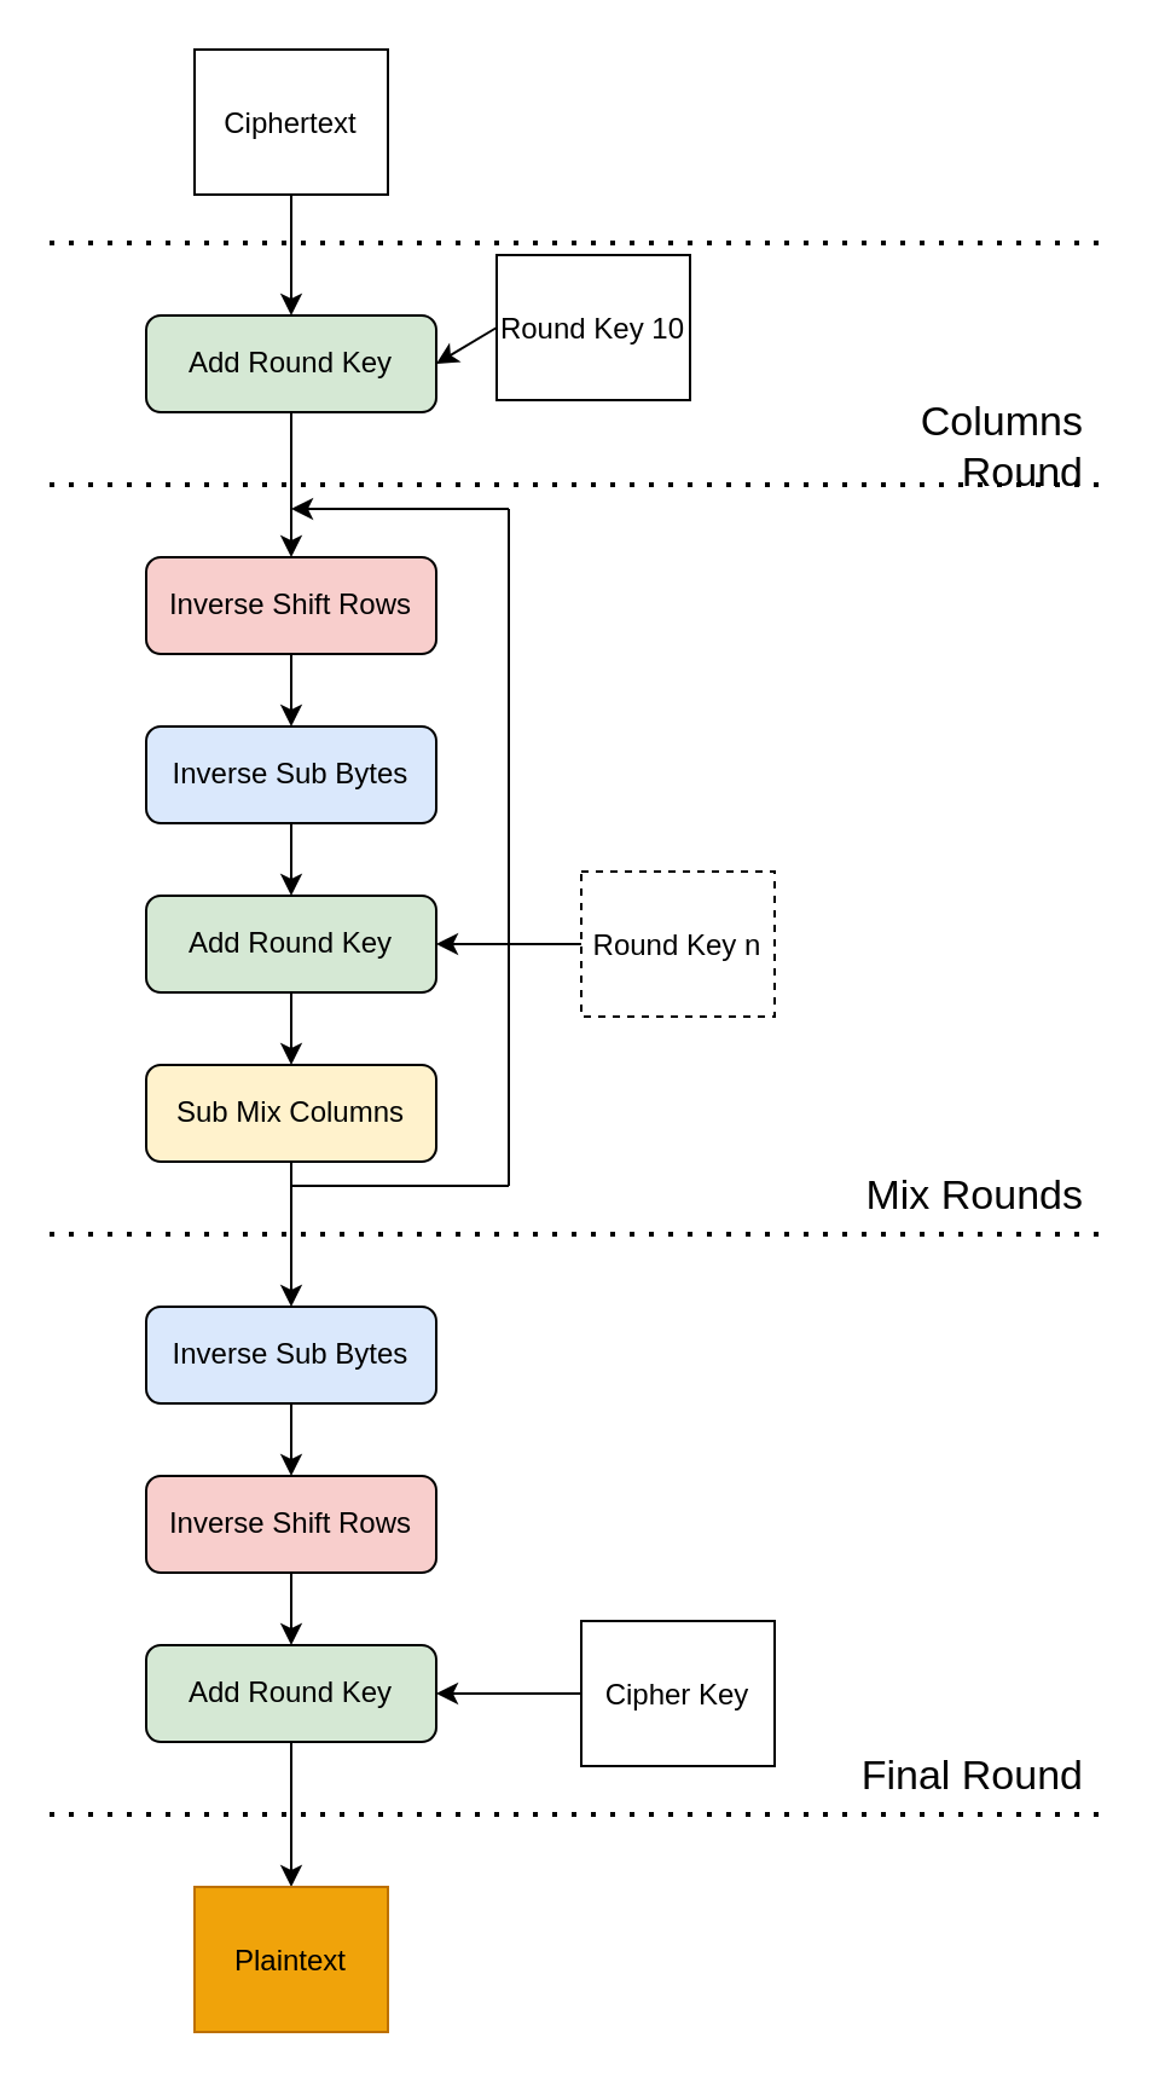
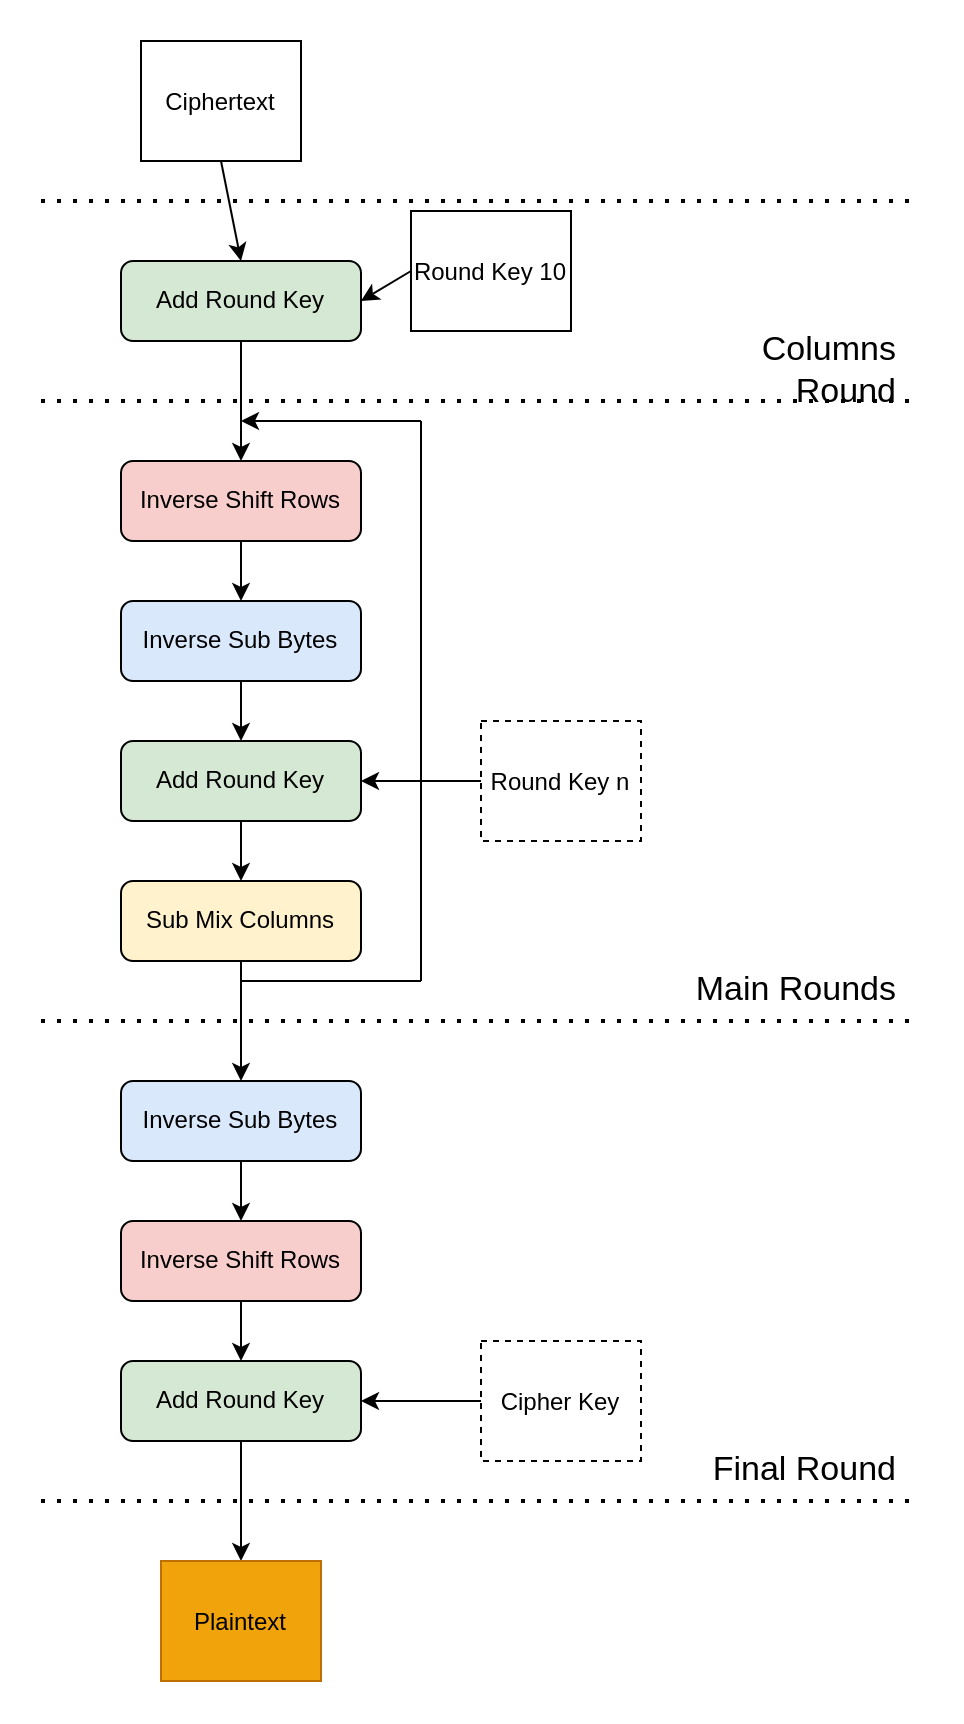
- <mxCell id="31" value="&lt;font style=&quot;font-size: 12px&quot;&gt;Ciphertext&lt;/font&gt;" style="rounded=0;whiteSpace=wrap;html=1;fontSize=17;" parent="1" vertex="1"><mxGeometry x="80" y="20" width="80" height="60" as="geometry" /></mxCell>
+ <mxCell id="31" value="&lt;font style=&quot;font-size: 12px&quot;&gt;Ciphertext&lt;/font&gt;" style="rounded=0;whiteSpace=wrap;html=1;fontSize=17;" parent="1" vertex="1"><mxGeometry x="70" y="20" width="80" height="60" as="geometry" /></mxCell>
- <mxCell id="6" value="Mix Rounds" style="text;html=1;strokeColor=none;fillColor=none;align=right;verticalAlign=middle;whiteSpace=wrap;rounded=0;fontSize=17;" parent="1" vertex="1"><mxGeometry x="330" y="480" width="120" height="30" as="geometry" /></mxCell>
+ <mxCell id="6" value="Main Rounds" style="text;html=1;strokeColor=none;fillColor=none;align=right;verticalAlign=middle;whiteSpace=wrap;rounded=0;fontSize=17;" parent="1" vertex="1"><mxGeometry x="330" y="480" width="120" height="30" as="geometry" /></mxCell>
- <mxCell id="14" value="&lt;font style=&quot;font-size: 12px&quot;&gt;Cipher Key&lt;/font&gt;" style="rounded=0;whiteSpace=wrap;html=1;fontSize=17;strokeColor=#000000;" parent="1" vertex="1"><mxGeometry x="240" y="670" width="80" height="60" as="geometry" /></mxCell>
+ <mxCell id="14" value="&lt;font style=&quot;font-size: 12px&quot;&gt;Cipher Key&lt;/font&gt;" style="rounded=0;whiteSpace=wrap;html=1;fontSize=17;strokeColor=#000000;dashed=1;" parent="1" vertex="1"><mxGeometry x="240" y="670" width="80" height="60" as="geometry" /></mxCell>
